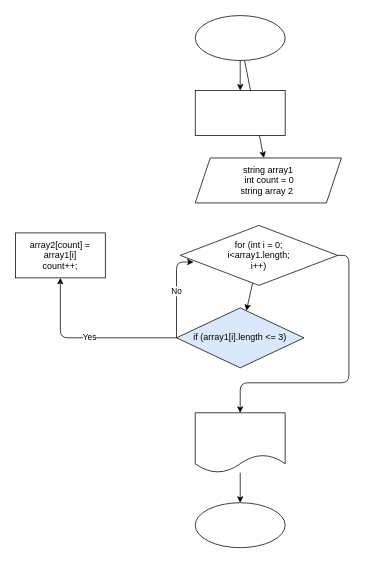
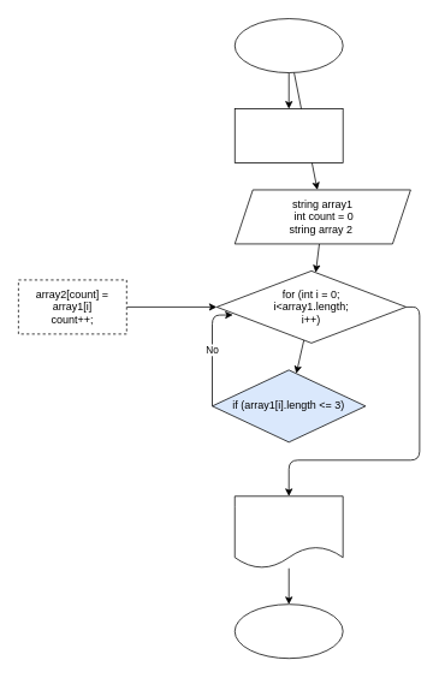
+ <mxCell id="5" value="" style="edgeStyle=none;html=1;" edge="1" parent="1" source="6" target="10"><mxGeometry relative="1" as="geometry" /></mxCell>
- <mxCell id="16" value="array2[count] = array1[i]&lt;br&gt;count++;" style="whiteSpace=wrap;html=1;" vertex="1" parent="1"><mxGeometry x="20" y="310" width="120" height="60" as="geometry" /></mxCell>
+ <mxCell id="16" value="array2[count] = array1[i]&lt;br&gt;count++;" style="whiteSpace=wrap;html=1;dashed=1;" vertex="1" parent="1"><mxGeometry x="20" y="310" width="120" height="60" as="geometry" /></mxCell>
+ <mxCell id="15" style="edgeStyle=none;html=1;exitX=1;exitY=0.5;exitDx=0;exitDy=0;entryX=0;entryY=0.5;entryDx=0;entryDy=0;" edge="1" parent="1" source="16" target="10"><mxGeometry relative="1" as="geometry" /></mxCell>
- <mxCell id="12" value="" style="edgeStyle=none;html=1;" edge="1" parent="1" source="14" target="16"><mxGeometry relative="1" as="geometry"><Array as="points"><mxPoint x="80" y="450" /></Array></mxGeometry></mxCell>
- <mxCell id="13" value="Yes" style="edgeLabel;html=1;align=center;verticalAlign=middle;resizable=0;points=[];" vertex="1" connectable="0" parent="12"><mxGeometry x="-0.003" y="-1" relative="1" as="geometry"><mxPoint as="offset" /></mxGeometry></mxCell>
